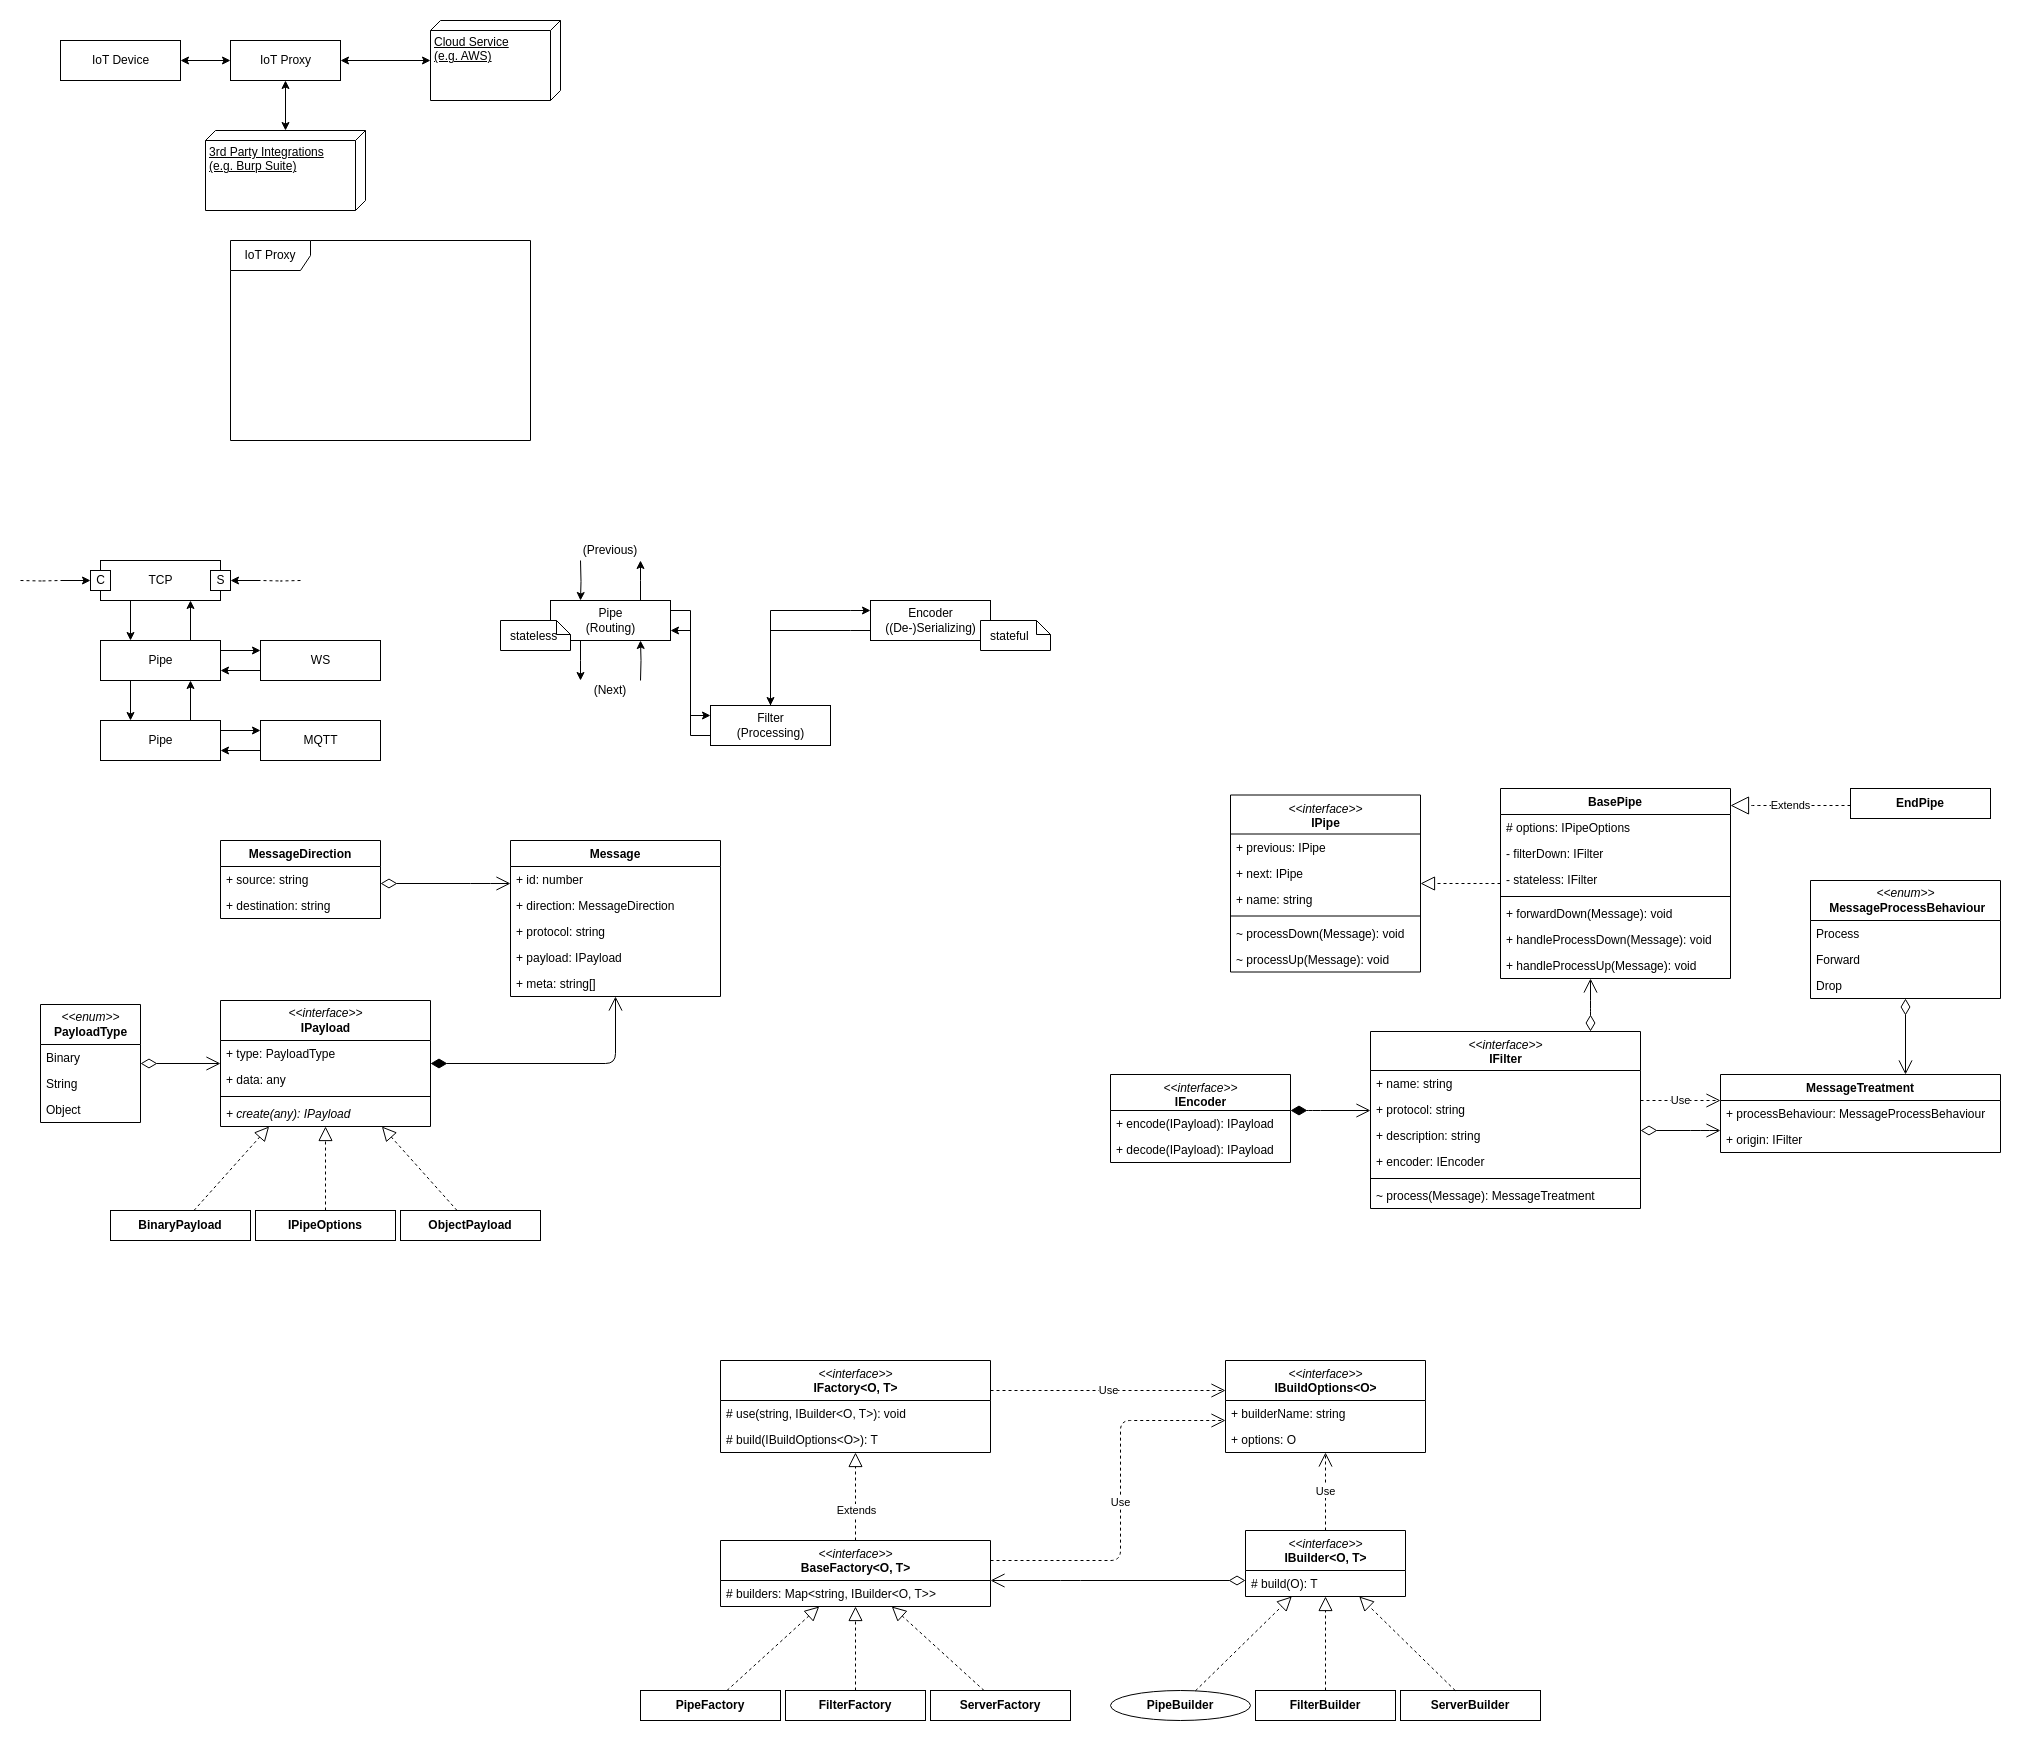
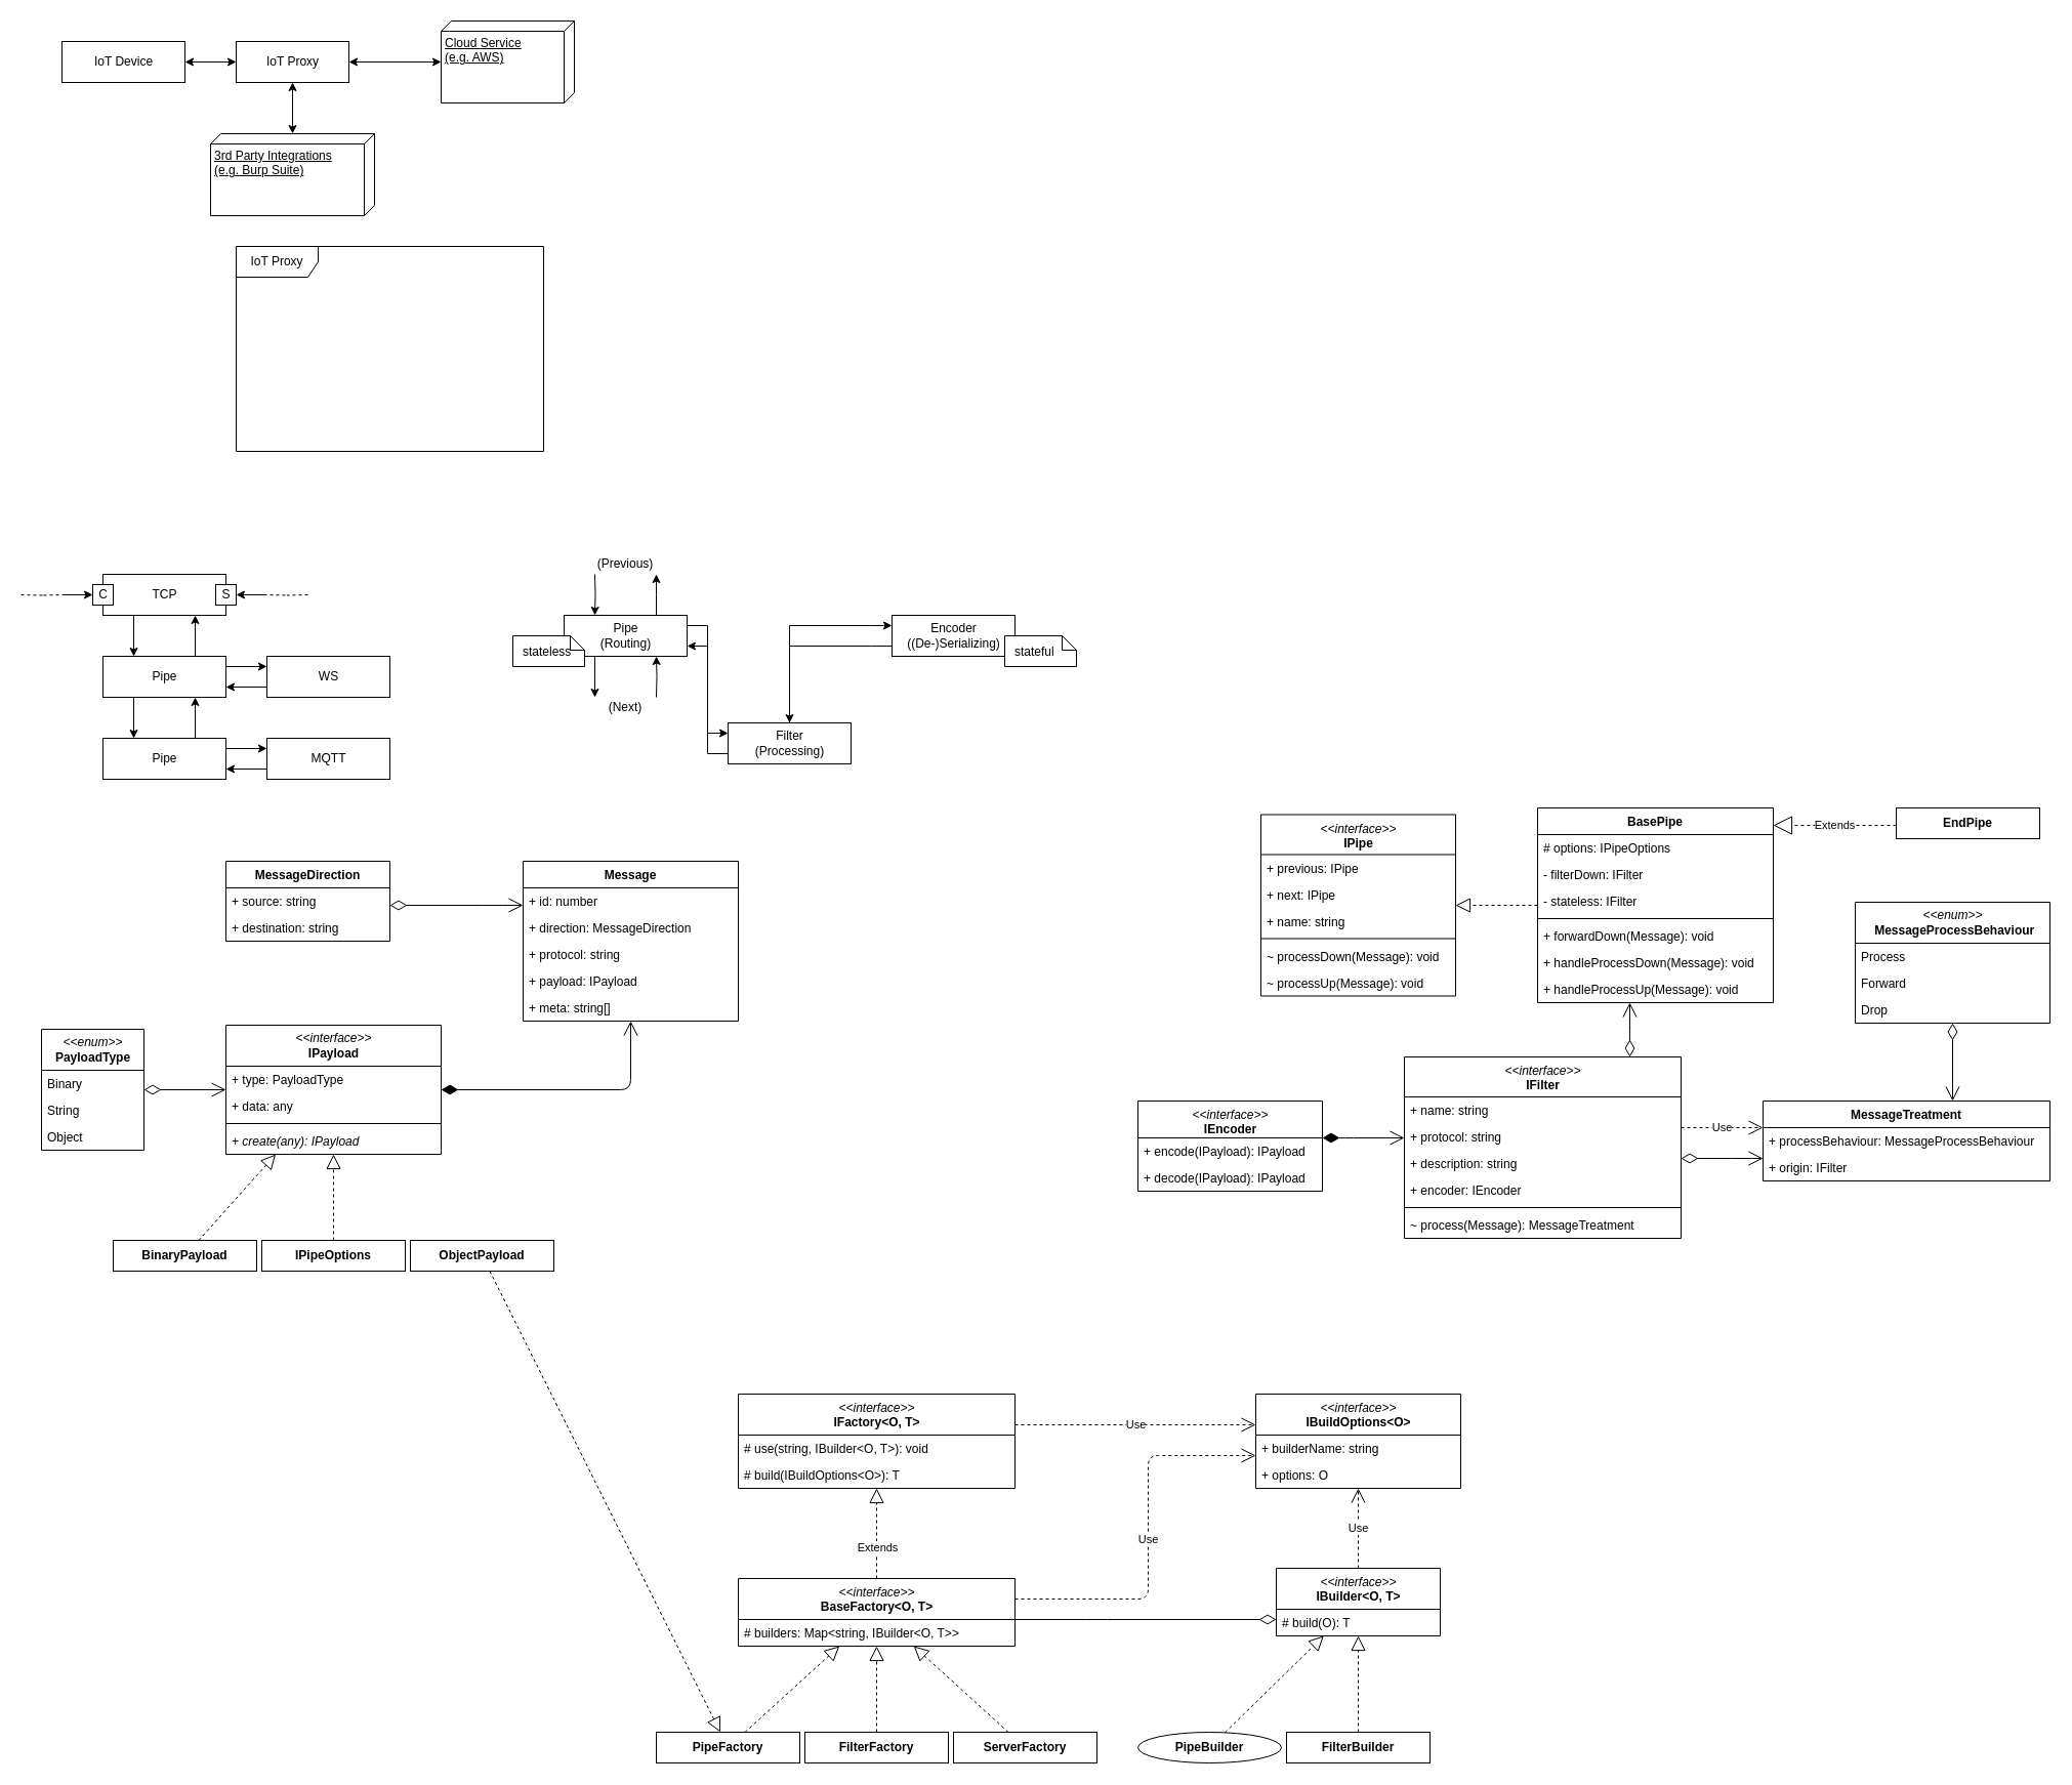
- <mxCell id="70" value="" style="endArrow=block;endFill=0;endSize=12;html=1;dashed=1;" parent="1" source="67" target="60" edge="1"><mxGeometry width="160" relative="1" as="geometry"><mxPoint x="402.798" y="1170" as="sourcePoint" /><mxPoint x="359.22" y="1132" as="targetPoint" /></mxGeometry></mxCell>
+ <mxCell id="70" value="" style="endArrow=block;endFill=0;endSize=12;html=1;dashed=1;" parent="1" source="67" target="128" edge="1"><mxGeometry width="160" relative="1" as="geometry"><mxPoint x="402.798" y="1170" as="sourcePoint" /><mxPoint x="359.22" y="1132" as="targetPoint" /></mxGeometry></mxCell>
- <mxCell id="122" value="" style="endArrow=open;html=1;endSize=12;startArrow=diamondThin;startSize=14;startFill=0;edgeStyle=orthogonalEdgeStyle;align=left;verticalAlign=bottom;" parent="1" source="116" target="118" edge="1"><mxGeometry x="-0.404" y="26" relative="1" as="geometry"><mxPoint x="1000" y="1090" as="sourcePoint" /><mxPoint x="1145" y="1028" as="targetPoint" /><mxPoint as="offset" /><Array as="points"><mxPoint x="1070" y="1580" /><mxPoint x="1070" y="1580" /></Array></mxGeometry></mxCell>
+ <mxCell id="122" value="" style="endArrow=none;html=1;endSize=12;startArrow=diamondThin;startSize=14;startFill=0;edgeStyle=orthogonalEdgeStyle;align=left;verticalAlign=bottom;" parent="1" source="116" target="118" edge="1"><mxGeometry x="-0.404" y="26" relative="1" as="geometry"><mxPoint x="1000" y="1090" as="sourcePoint" /><mxPoint x="1145" y="1028" as="targetPoint" /><mxPoint as="offset" /><Array as="points"><mxPoint x="1070" y="1580" /><mxPoint x="1070" y="1580" /></Array></mxGeometry></mxCell>
- <mxCell id="137" value="" style="endArrow=block;endFill=0;endSize=12;html=1;dashed=1;" parent="1" source="134" target="116" edge="1"><mxGeometry width="160" relative="1" as="geometry"><mxPoint x="990.046" y="1650" as="sourcePoint" /><mxPoint x="899.587" y="1582" as="targetPoint" /></mxGeometry></mxCell>
- <mxCell id="134" value="&lt;b&gt;ServerBuilder&lt;/b&gt;" style="rounded=0;whiteSpace=wrap;html=1;" parent="1" vertex="1"><mxGeometry x="1400" y="1690" width="140" height="30" as="geometry" /></mxCell>
